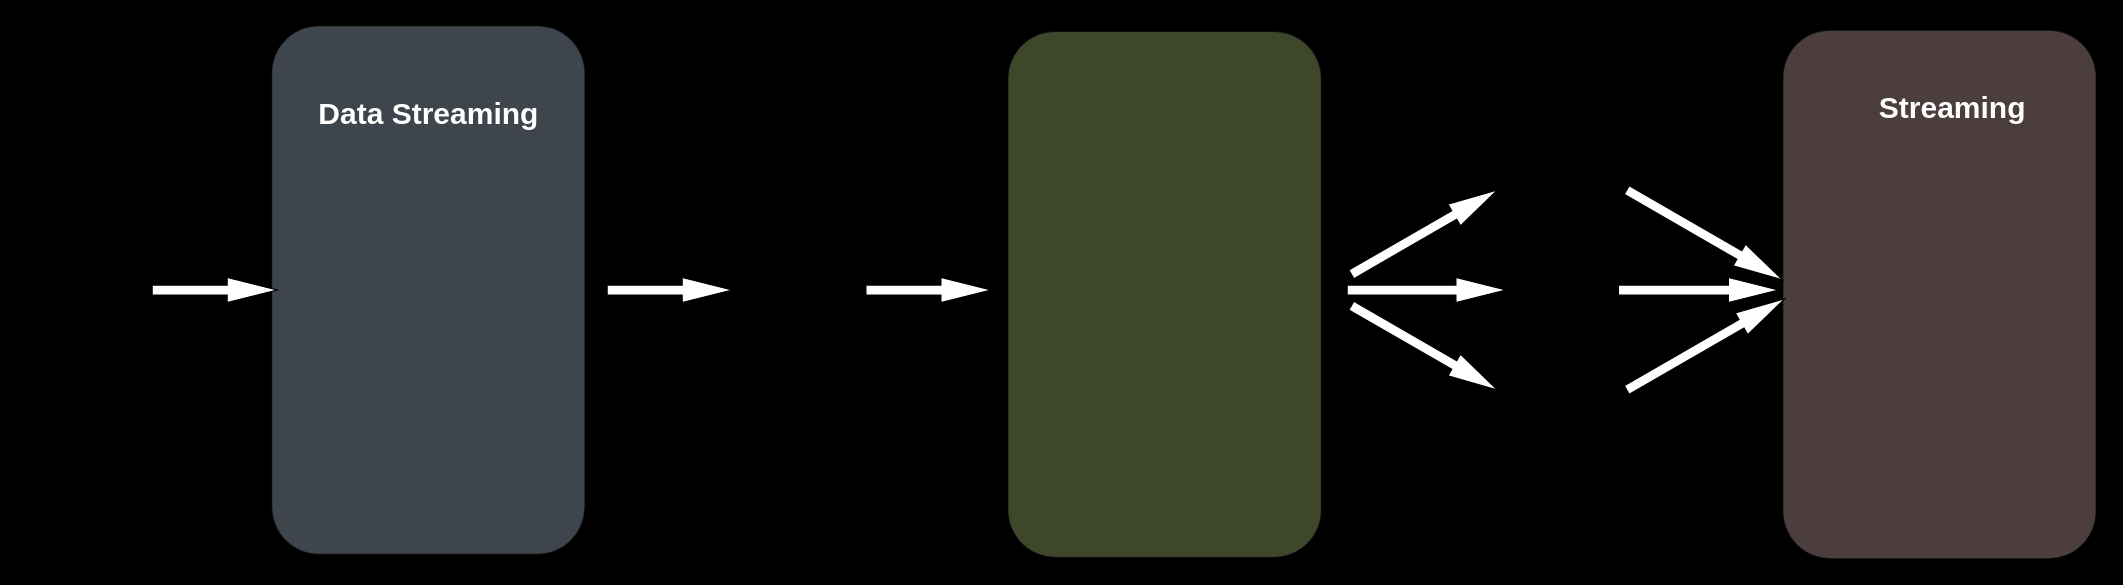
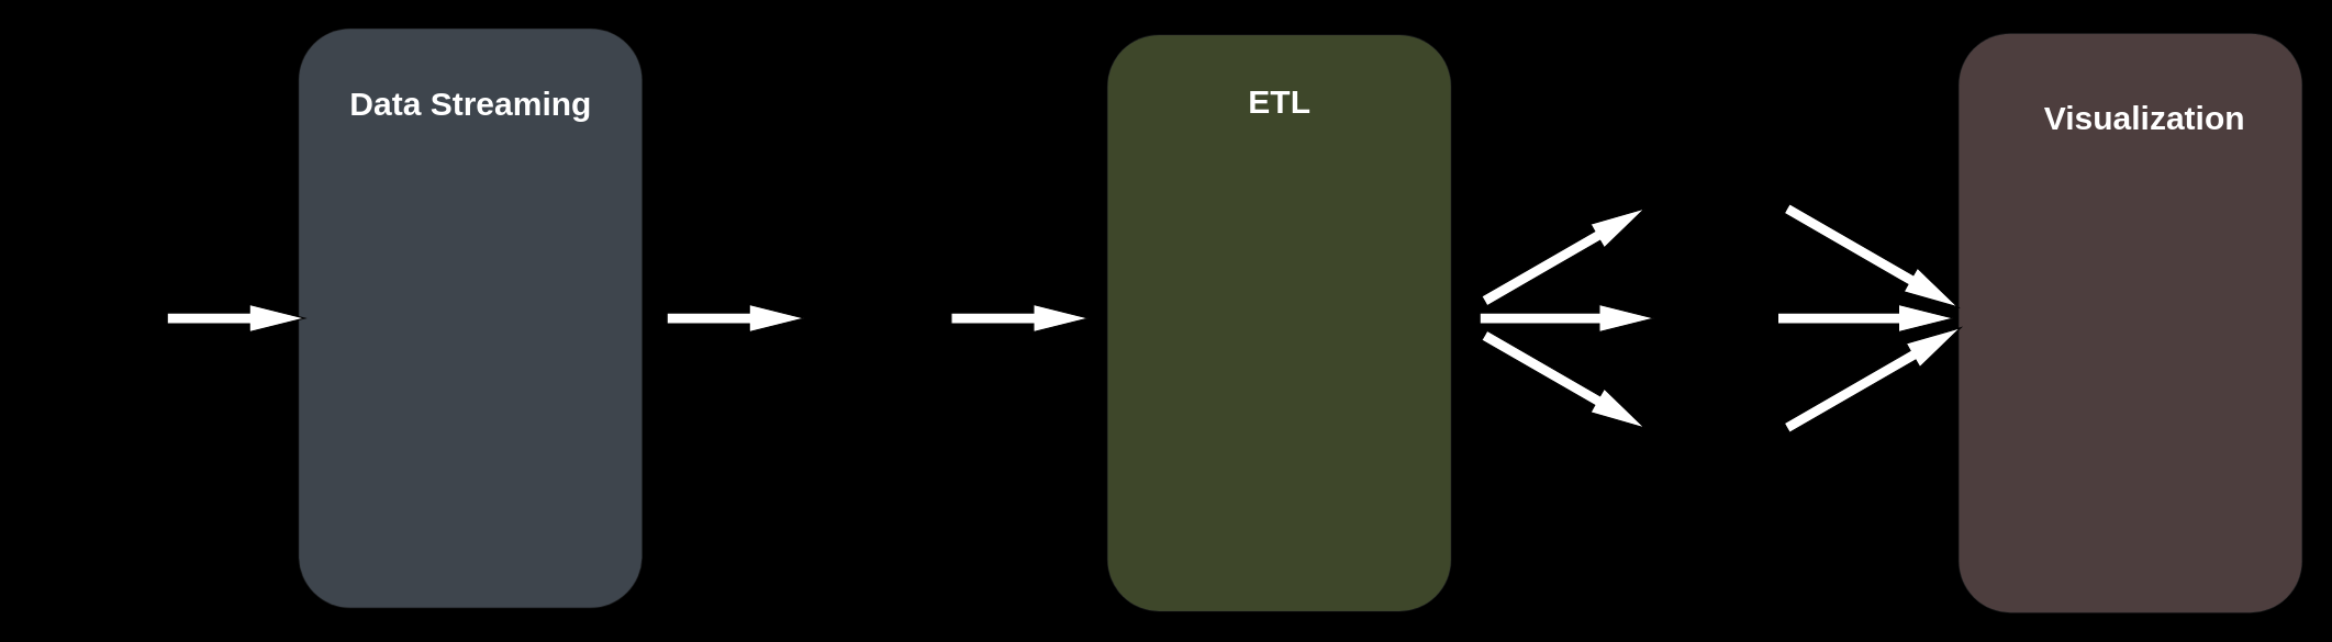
+ <mxCell id="23" value="&lt;font color=&quot;#ffffff&quot;&gt;ETL&lt;/font&gt;" style="text;strokeColor=none;fillColor=none;html=1;fontSize=24;fontStyle=1;verticalAlign=middle;align=center;" parent="6" vertex="1"><mxGeometry x="835" y="54" width="191.91" height="40" as="geometry" /></mxCell>
- <mxCell id="25" value="&lt;font color=&quot;#ffffff&quot;&gt;Streaming&lt;/font&gt;" style="text;strokeColor=none;fillColor=none;html=1;fontSize=24;fontStyle=1;verticalAlign=middle;align=center;" parent="6" vertex="1"><mxGeometry x="1464.96" y="65.5" width="191.91" height="40" as="geometry" /></mxCell>
+ <mxCell id="25" value="&lt;font color=&quot;#ffffff&quot;&gt;Visualization&lt;/font&gt;" style="text;strokeColor=none;fillColor=none;html=1;fontSize=24;fontStyle=1;verticalAlign=middle;align=center;" parent="6" vertex="1"><mxGeometry x="1464.96" y="65.5" width="191.91" height="40" as="geometry" /></mxCell>
- <mxCell id="22" value="&lt;font color=&quot;#ffffff&quot;&gt;Data Streaming&lt;/font&gt;" style="text;strokeColor=none;fillColor=none;html=1;fontSize=24;fontStyle=1;verticalAlign=middle;align=center;" parent="6" vertex="1"><mxGeometry x="245.96" y="70.5" width="191.91" height="40" as="geometry" /></mxCell>
+ <mxCell id="22" value="&lt;font color=&quot;#ffffff&quot;&gt;Data Streaming&lt;/font&gt;" style="text;strokeColor=none;fillColor=none;html=1;fontSize=24;fontStyle=1;verticalAlign=middle;align=center;" parent="6" vertex="1"><mxGeometry x="245.96" y="55.5" width="191.91" height="40" as="geometry" /></mxCell>
